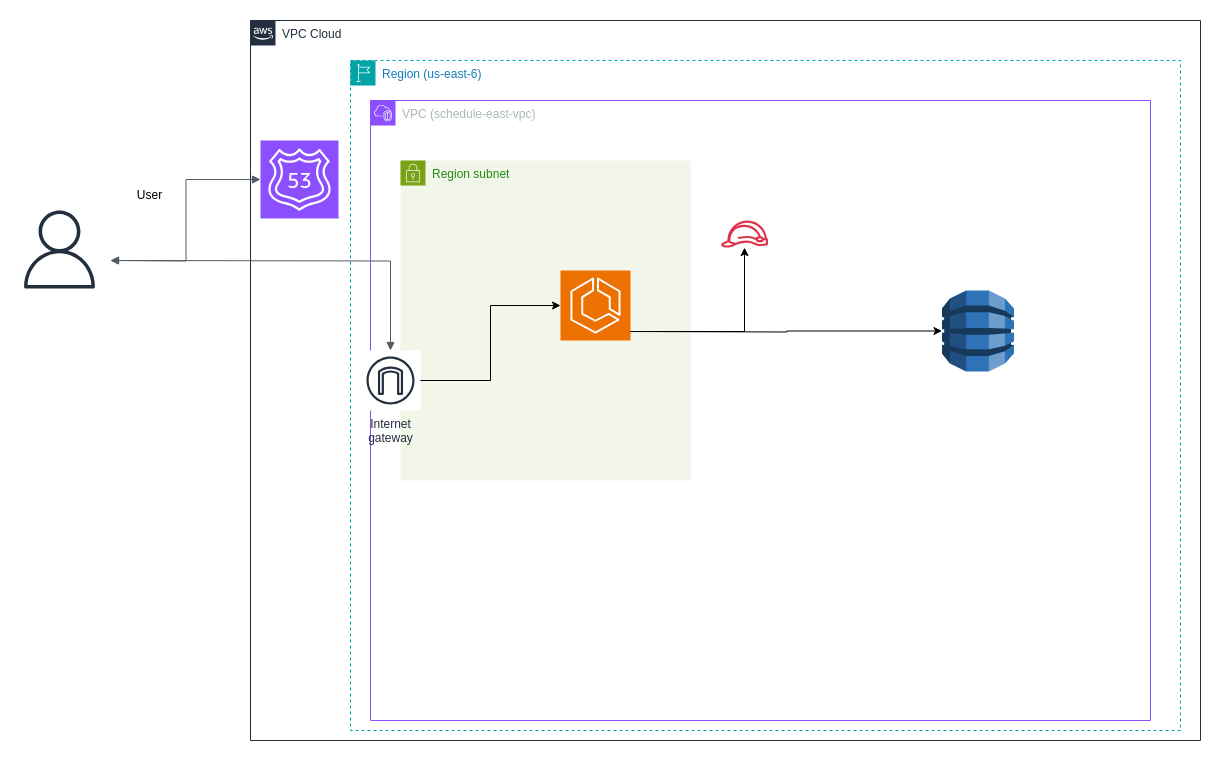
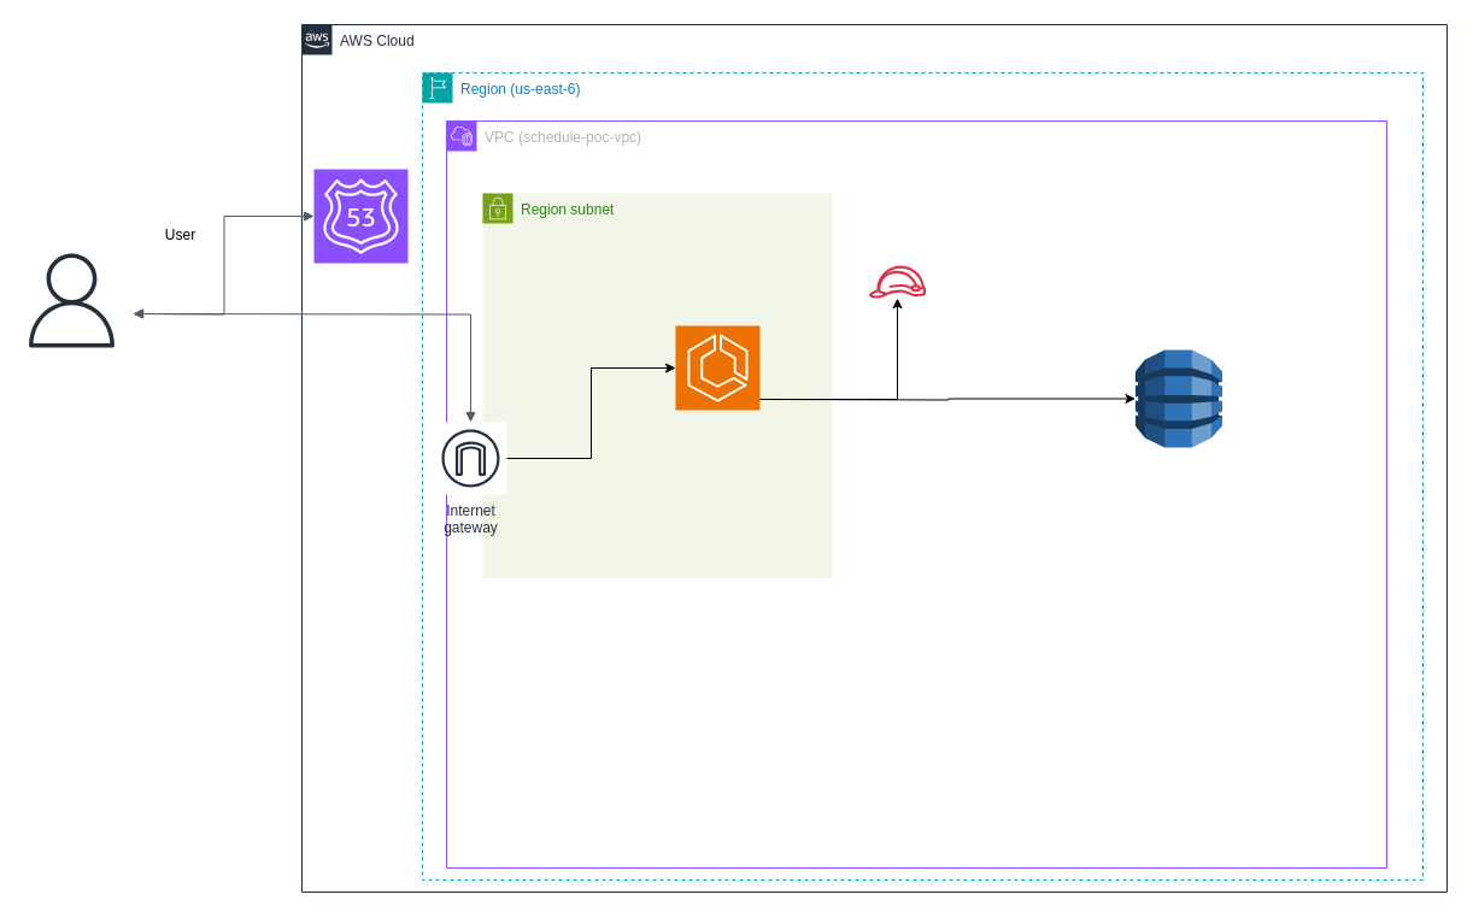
- <mxCell id="2" value="VPC Cloud" style="points=[[0,0],[0.25,0],[0.5,0],[0.75,0],[1,0],[1,0.25],[1,0.5],[1,0.75],[1,1],[0.75,1],[0.5,1],[0.25,1],[0,1],[0,0.75],[0,0.5],[0,0.25]];outlineConnect=0;gradientColor=none;html=1;whiteSpace=wrap;fontSize=12;fontStyle=0;shape=mxgraph.aws4.group;grIcon=mxgraph.aws4.group_aws_cloud_alt;strokeColor=#232F3E;fillColor=none;verticalAlign=top;align=left;spacingLeft=30;fontColor=#232F3E;dashed=0;labelBackgroundColor=#ffffff;container=1;pointerEvents=0;collapsible=0;recursiveResize=0;" parent="1" vertex="1"><mxGeometry x="250" y="20" width="950" height="720" as="geometry" /></mxCell>
+ <mxCell id="2" value="AWS Cloud" style="points=[[0,0],[0.25,0],[0.5,0],[0.75,0],[1,0],[1,0.25],[1,0.5],[1,0.75],[1,1],[0.75,1],[0.5,1],[0.25,1],[0,1],[0,0.75],[0,0.5],[0,0.25]];outlineConnect=0;gradientColor=none;html=1;whiteSpace=wrap;fontSize=12;fontStyle=0;shape=mxgraph.aws4.group;grIcon=mxgraph.aws4.group_aws_cloud_alt;strokeColor=#232F3E;fillColor=none;verticalAlign=top;align=left;spacingLeft=30;fontColor=#232F3E;dashed=0;labelBackgroundColor=#ffffff;container=1;pointerEvents=0;collapsible=0;recursiveResize=0;" parent="1" vertex="1"><mxGeometry x="250" y="20" width="950" height="720" as="geometry" /></mxCell>
- <mxCell id="4" value="VPC (schedule-east-vpc)" style="points=[[0,0],[0.25,0],[0.5,0],[0.75,0],[1,0],[1,0.25],[1,0.5],[1,0.75],[1,1],[0.75,1],[0.5,1],[0.25,1],[0,1],[0,0.75],[0,0.5],[0,0.25]];outlineConnect=0;gradientColor=none;html=1;whiteSpace=wrap;fontSize=12;fontStyle=0;container=1;pointerEvents=0;collapsible=0;recursiveResize=0;shape=mxgraph.aws4.group;grIcon=mxgraph.aws4.group_vpc2;strokeColor=#8C4FFF;fillColor=none;verticalAlign=top;align=left;spacingLeft=30;fontColor=#AAB7B8;dashed=0;" vertex="1" parent="3"><mxGeometry x="20" y="40" width="780" height="620" as="geometry" /></mxCell>
+ <mxCell id="4" value="VPC (schedule-poc-vpc)" style="points=[[0,0],[0.25,0],[0.5,0],[0.75,0],[1,0],[1,0.25],[1,0.5],[1,0.75],[1,1],[0.75,1],[0.5,1],[0.25,1],[0,1],[0,0.75],[0,0.5],[0,0.25]];outlineConnect=0;gradientColor=none;html=1;whiteSpace=wrap;fontSize=12;fontStyle=0;container=1;pointerEvents=0;collapsible=0;recursiveResize=0;shape=mxgraph.aws4.group;grIcon=mxgraph.aws4.group_vpc2;strokeColor=#8C4FFF;fillColor=none;verticalAlign=top;align=left;spacingLeft=30;fontColor=#AAB7B8;dashed=0;" vertex="1" parent="3"><mxGeometry x="20" y="40" width="780" height="620" as="geometry" /></mxCell>
